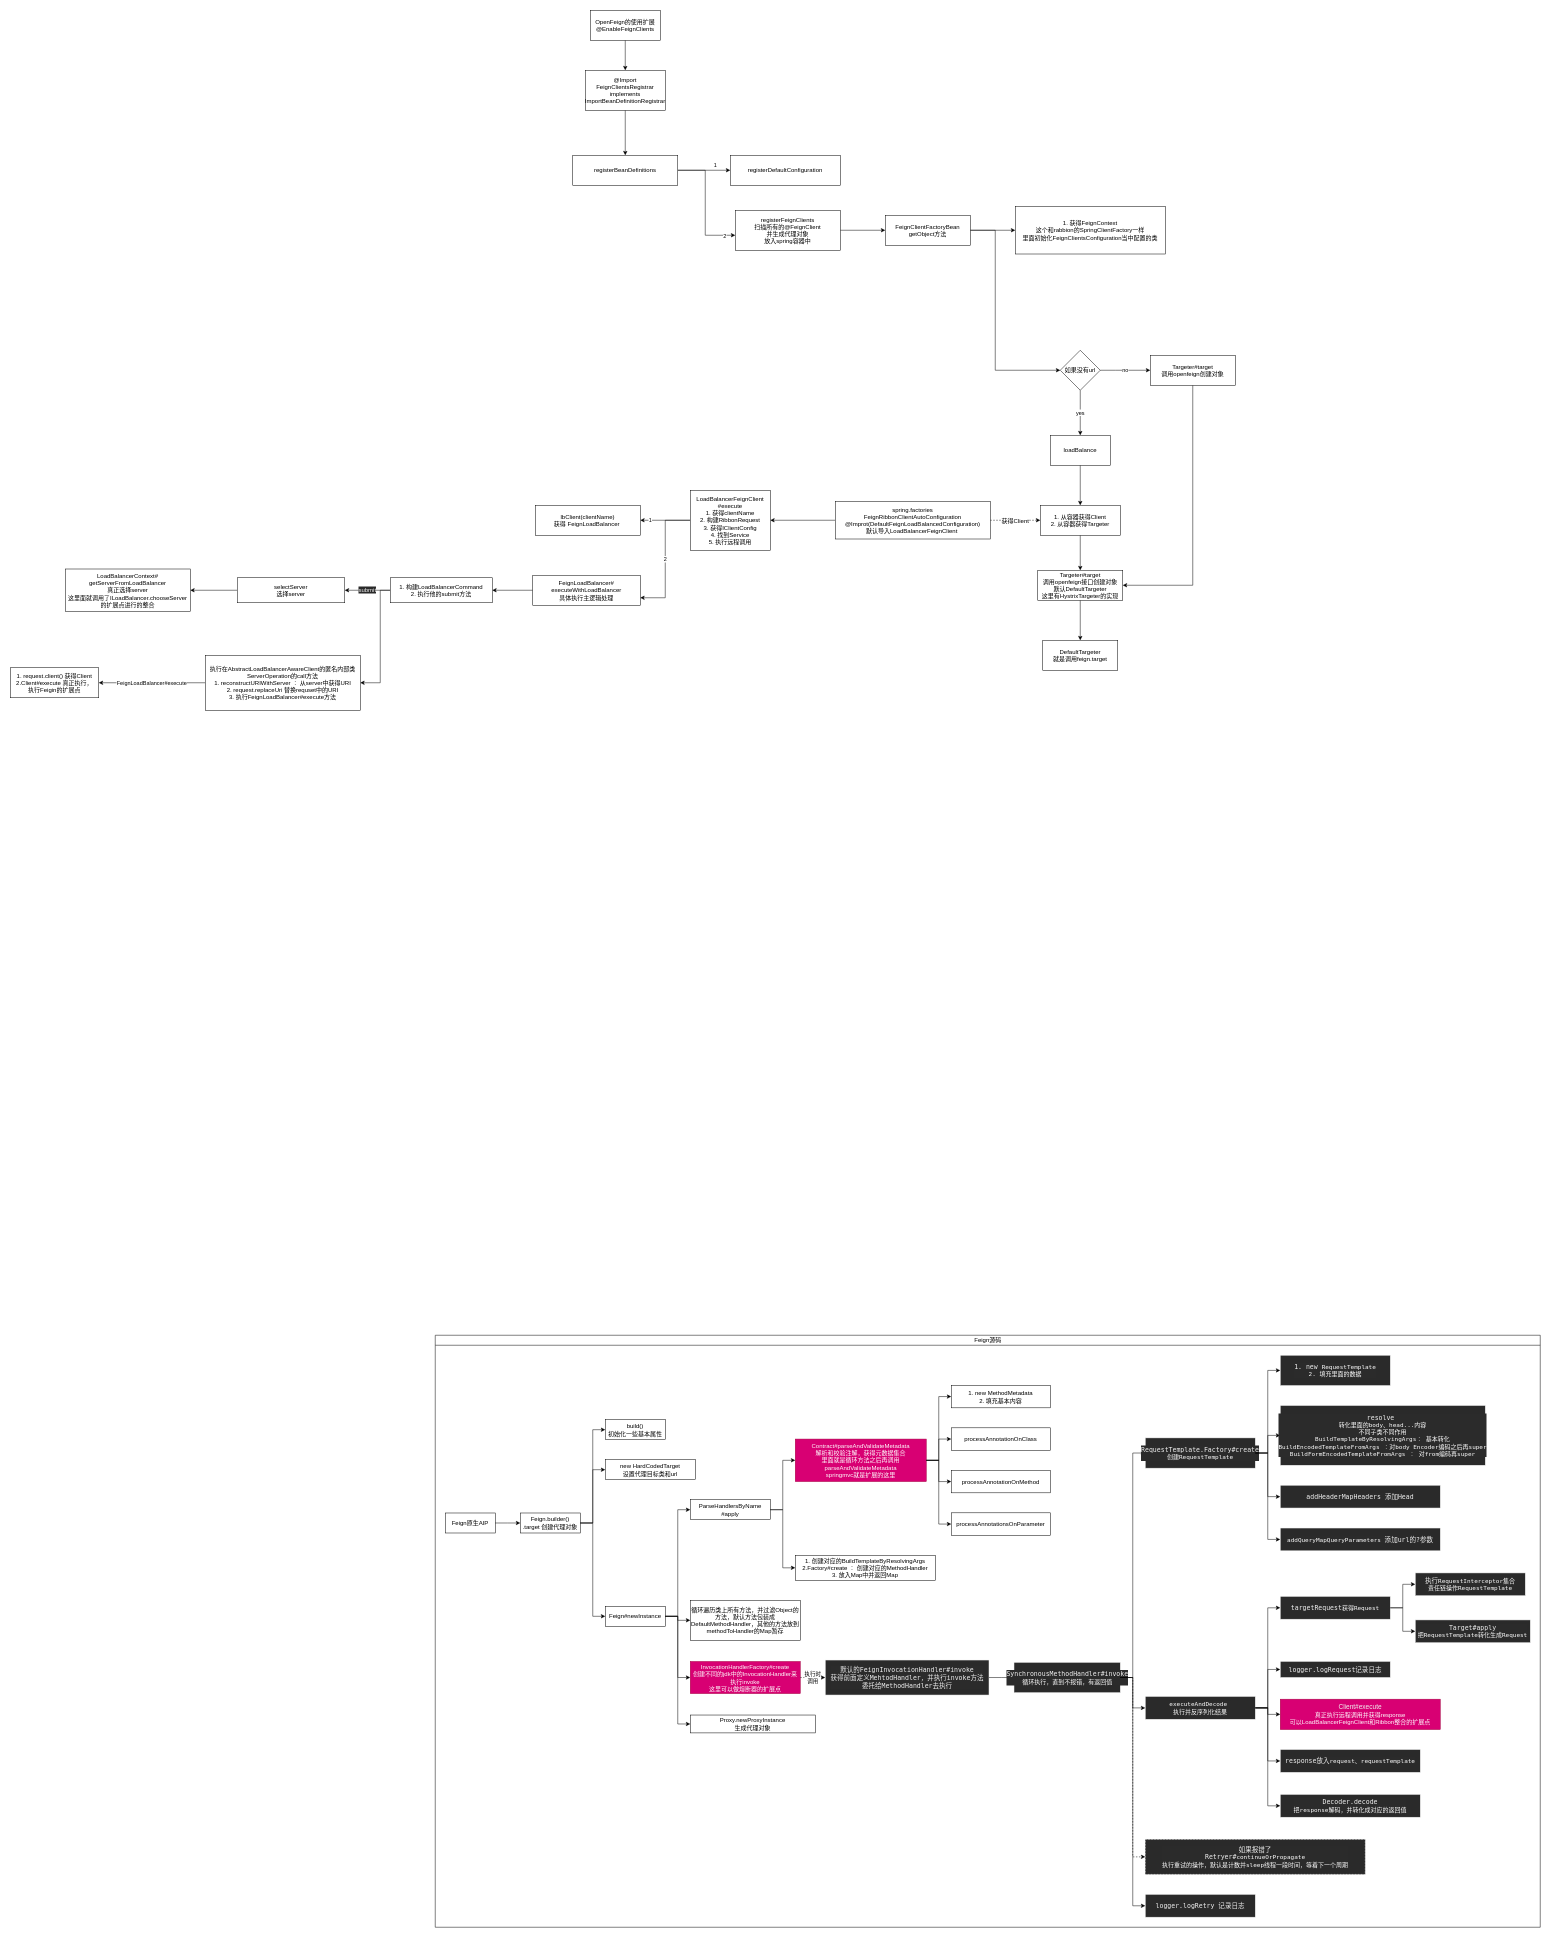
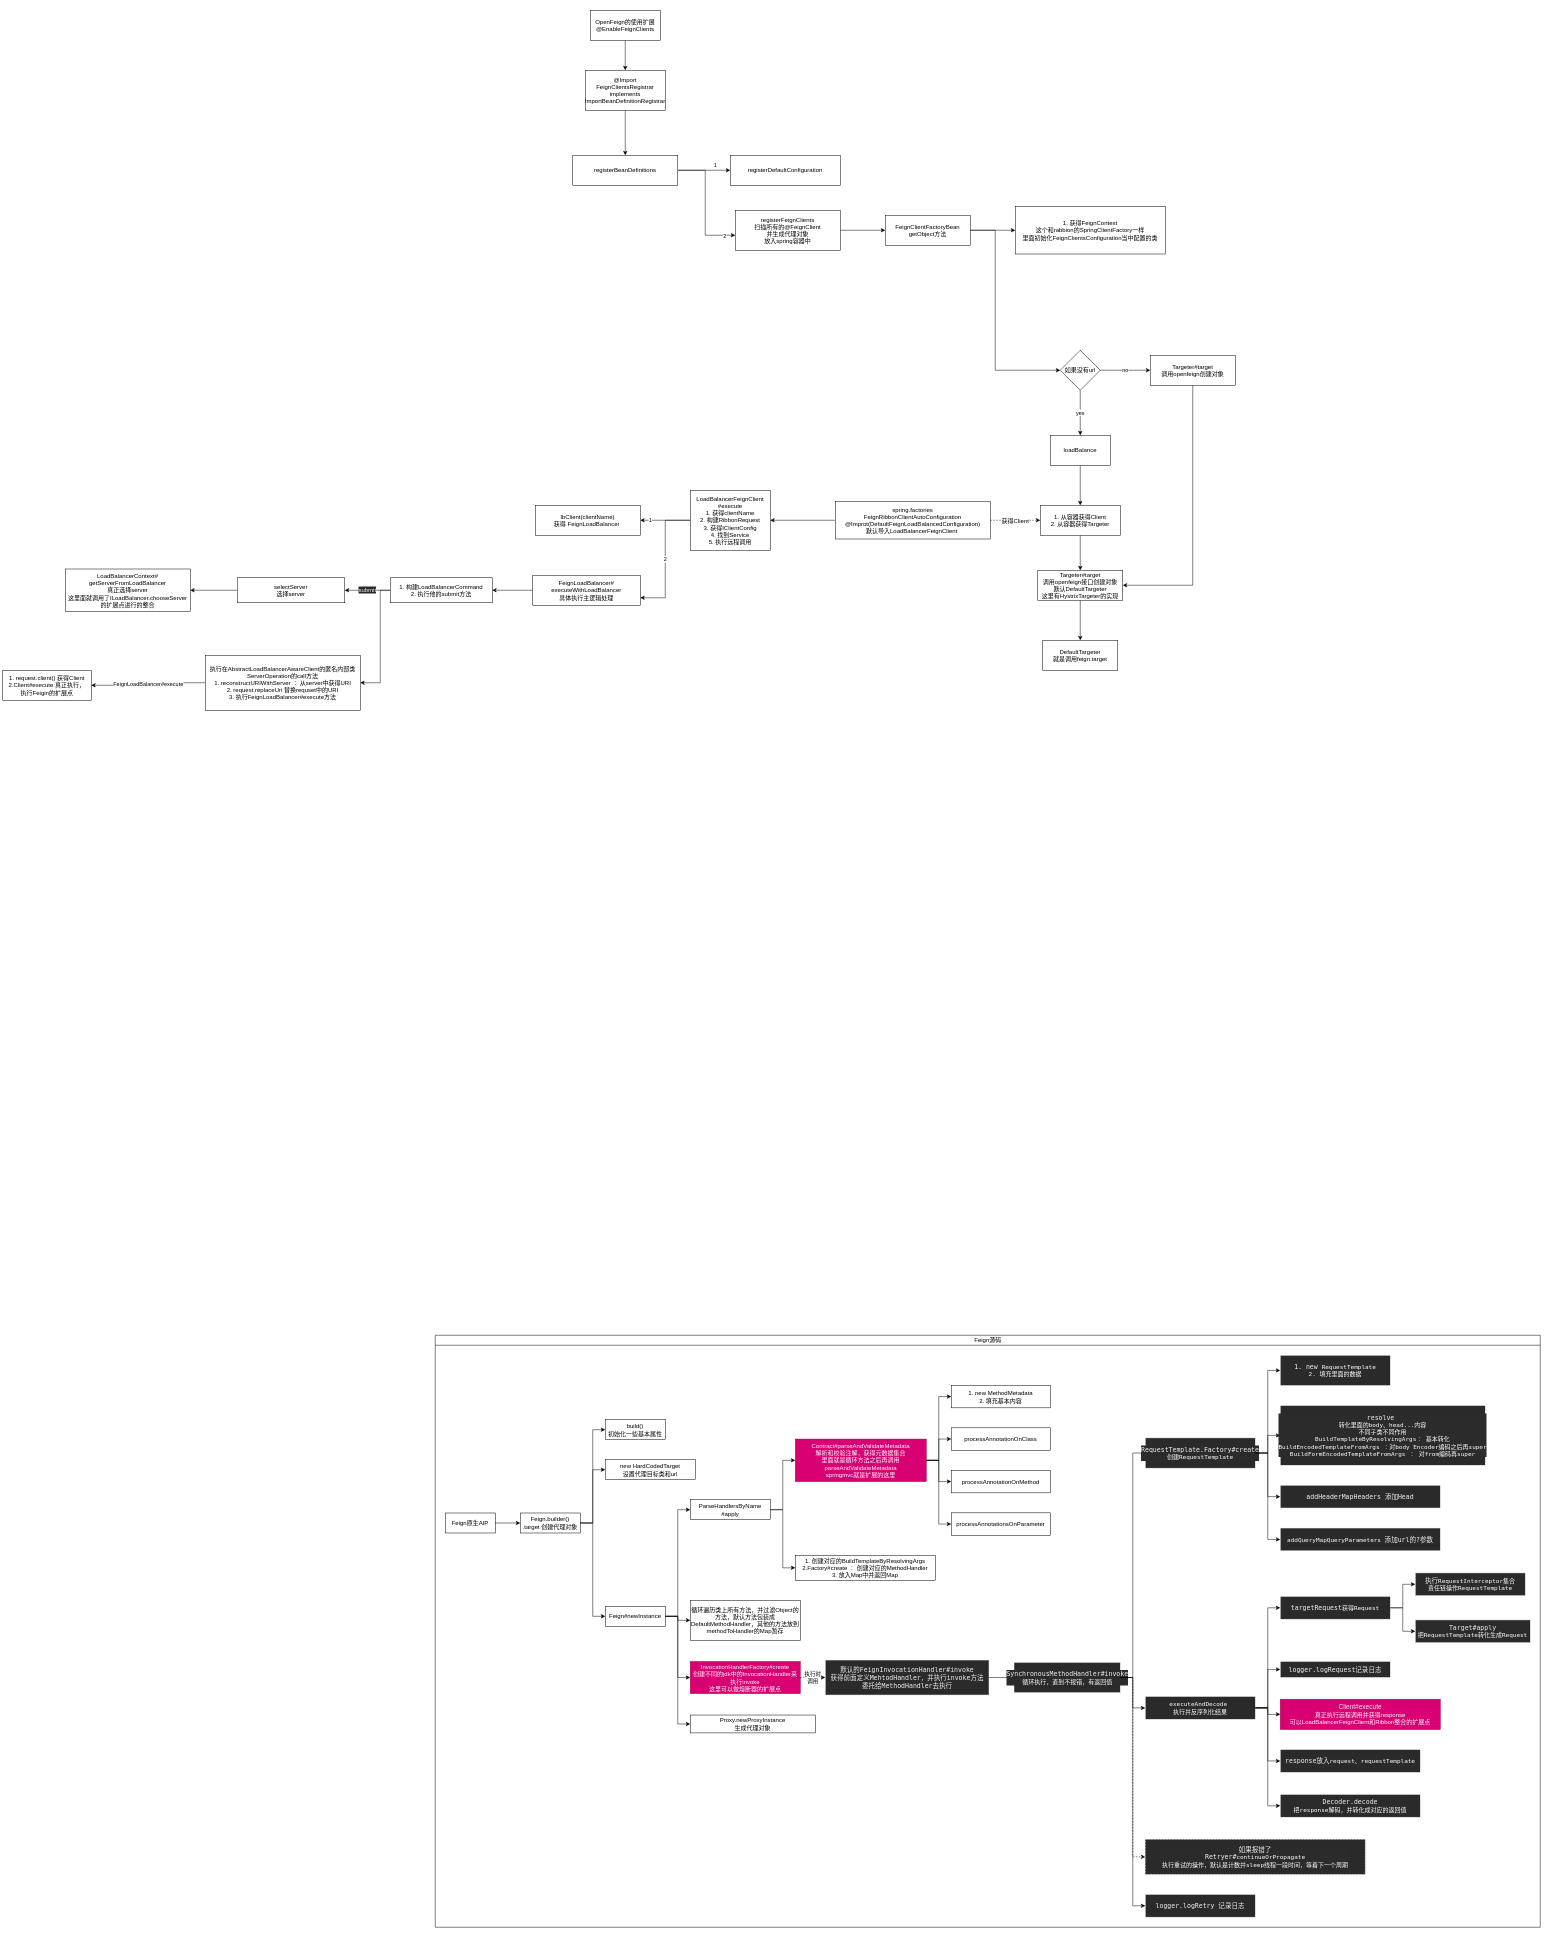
- <mxCell id="111" value="1. request.client() 获得Client&lt;br&gt;2.Client#execute 真正执行，&lt;br&gt;执行Feigin的扩展点" style="whiteSpace=wrap;html=1;rounded=0;" vertex="1" parent="1"><mxGeometry x="20" y="1335" width="177" height="60" as="geometry" /></mxCell>
+ <mxCell id="111" value="1. request.client() 获得Client&lt;br&gt;2.Client#execute 真正执行，&lt;br&gt;执行Feigin的扩展点" style="whiteSpace=wrap;html=1;rounded=0;" vertex="1" parent="1"><mxGeometry x="5" y="1340" width="177" height="60" as="geometry" /></mxCell>
